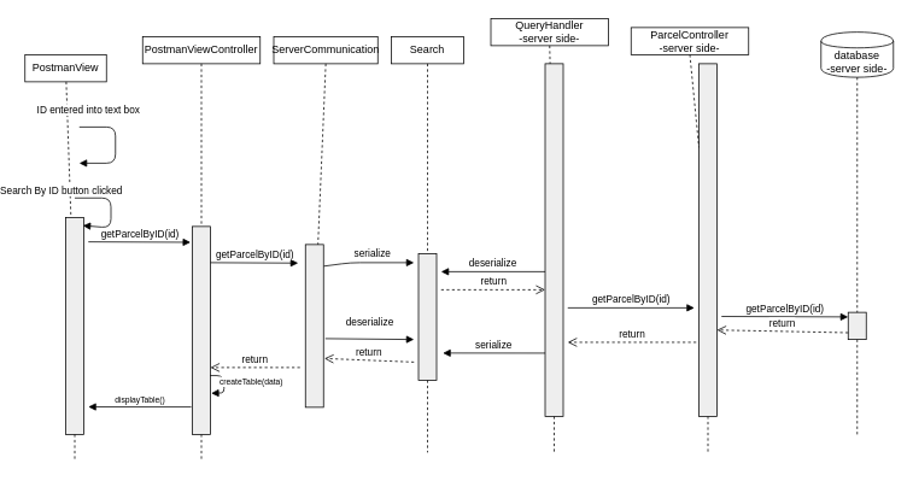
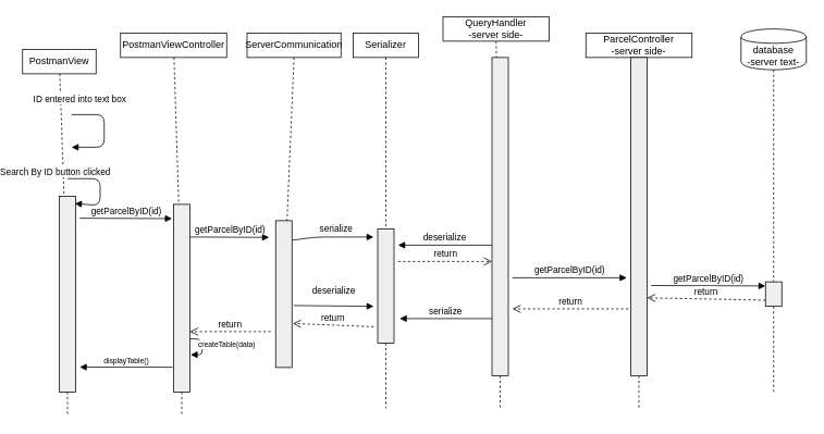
- <mxCell id="2" value="ParcelController&lt;br&gt;-server side-" style="shape=rect;html=1;whiteSpace=wrap;align=center;" parent="1" vertex="1"><mxGeometry x="690" y="30" width="130" height="30" as="geometry" /></mxCell>
+ <mxCell id="2" value="ParcelController&lt;br&gt;-server side-" style="shape=rect;html=1;whiteSpace=wrap;align=center;" parent="1" vertex="1"><mxGeometry x="710" y="40" width="130" height="30" as="geometry" /></mxCell>
- <mxCell id="10" value="PostmanViewController" style="shape=rect;html=1;whiteSpace=wrap;align=center;" parent="1" vertex="1"><mxGeometry x="150" y="40" width="130" height="30" as="geometry" /></mxCell>
+ <mxCell id="10" value="PostmanViewController" style="shape=rect;html=1;whiteSpace=wrap;align=center;" parent="1" vertex="1"><mxGeometry x="140" y="40" width="130" height="30" as="geometry" /></mxCell>
- <mxCell id="19" value="Search" style="shape=rect;html=1;whiteSpace=wrap;align=center;" parent="1" vertex="1"><mxGeometry x="425" y="40" width="80" height="30" as="geometry" /></mxCell>
+ <mxCell id="19" value="Serializer" style="shape=rect;html=1;whiteSpace=wrap;align=center;" parent="1" vertex="1"><mxGeometry x="425" y="40" width="80" height="30" as="geometry" /></mxCell>
- <mxCell id="27" value="database&lt;br&gt;-server side-&lt;br&gt;" style="shape=cylinder;whiteSpace=wrap;html=1;boundedLbl=1;backgroundOutline=1;" parent="1" vertex="1"><mxGeometry x="900" y="35" width="80" height="50" as="geometry" /></mxCell>
+ <mxCell id="27" value="database&lt;br&gt;-server text-&lt;br&gt;" style="shape=cylinder;whiteSpace=wrap;html=1;boundedLbl=1;backgroundOutline=1;" parent="1" vertex="1"><mxGeometry x="900" y="35" width="80" height="50" as="geometry" /></mxCell>
